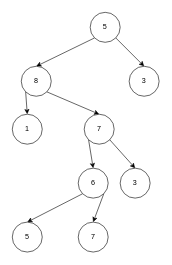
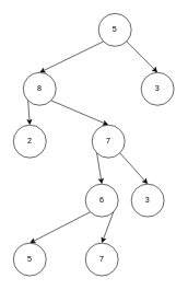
- <mxCell id="2" value="1" style="ellipse;whiteSpace=wrap;html=1;" vertex="1" parent="1"><mxGeometry x="20" y="190" width="50" height="50" as="geometry" /></mxCell>
+ <mxCell id="2" value="2" style="ellipse;whiteSpace=wrap;html=1;" vertex="1" parent="1"><mxGeometry x="20" y="190" width="50" height="50" as="geometry" /></mxCell>
